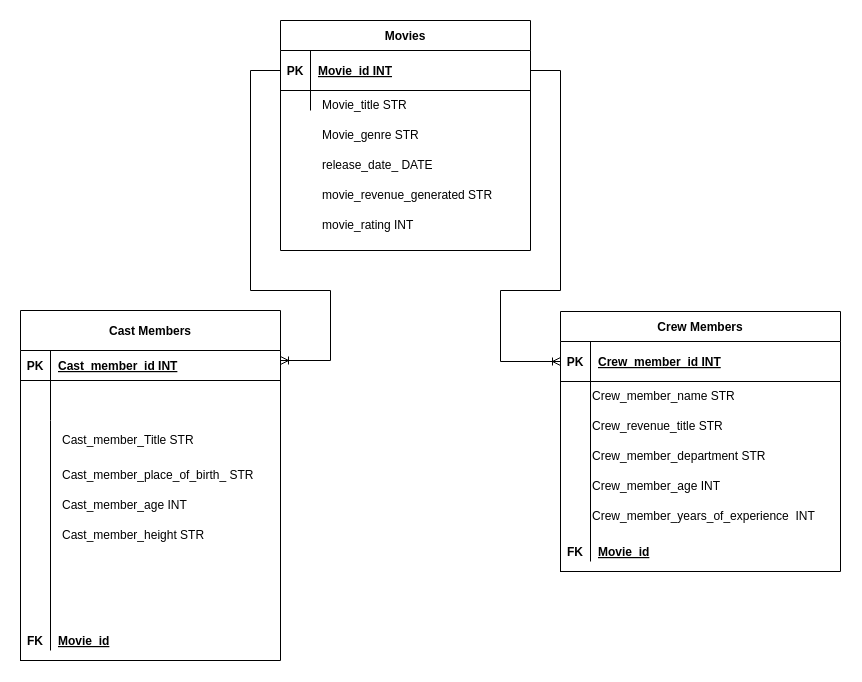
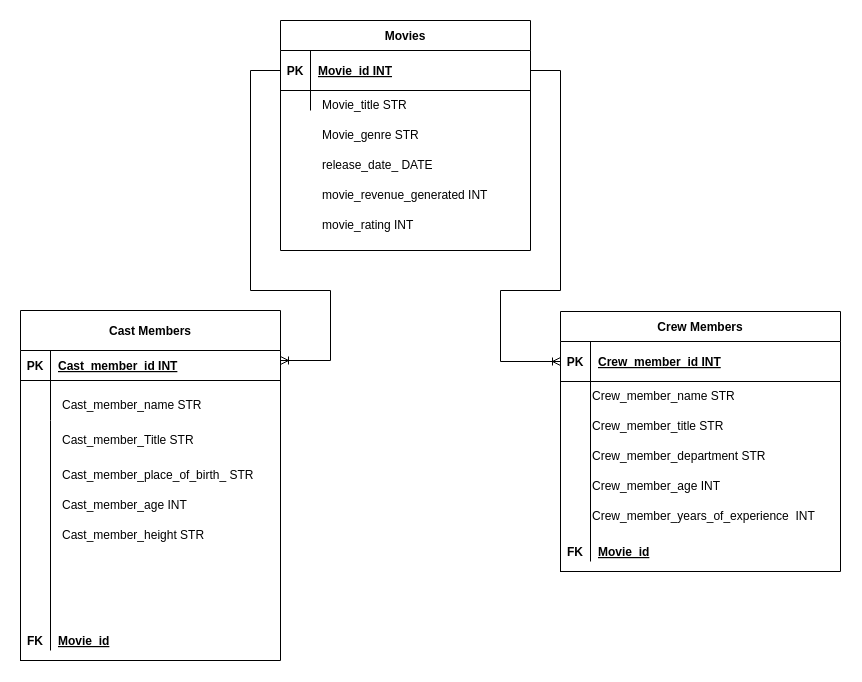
- <mxCell id="37" value="movie_revenue_generated STR" style="text;html=1;strokeColor=none;fillColor=none;align=left;verticalAlign=middle;whiteSpace=wrap;rounded=0;" parent="1" vertex="1"><mxGeometry x="320" y="180" width="220" height="30" as="geometry" /></mxCell>
+ <mxCell id="37" value="movie_revenue_generated INT" style="text;html=1;strokeColor=none;fillColor=none;align=left;verticalAlign=middle;whiteSpace=wrap;rounded=0;" parent="1" vertex="1"><mxGeometry x="320" y="180" width="220" height="30" as="geometry" /></mxCell>
+ <mxCell id="40" value="Cast_member_name STR" style="text;html=1;strokeColor=none;fillColor=none;align=left;verticalAlign=middle;whiteSpace=wrap;rounded=0;" parent="1" vertex="1"><mxGeometry x="60" y="390" width="220" height="30" as="geometry" /></mxCell>
- <mxCell id="19" value="Crew_revenue_title STR" style="text;html=1;strokeColor=none;fillColor=none;align=left;verticalAlign=middle;whiteSpace=wrap;rounded=0;" parent="1" vertex="1"><mxGeometry x="590" y="411" width="220" height="30" as="geometry" /></mxCell>
+ <mxCell id="19" value="Crew_member_title STR" style="text;html=1;strokeColor=none;fillColor=none;align=left;verticalAlign=middle;whiteSpace=wrap;rounded=0;" parent="1" vertex="1"><mxGeometry x="590" y="411" width="220" height="30" as="geometry" /></mxCell>
